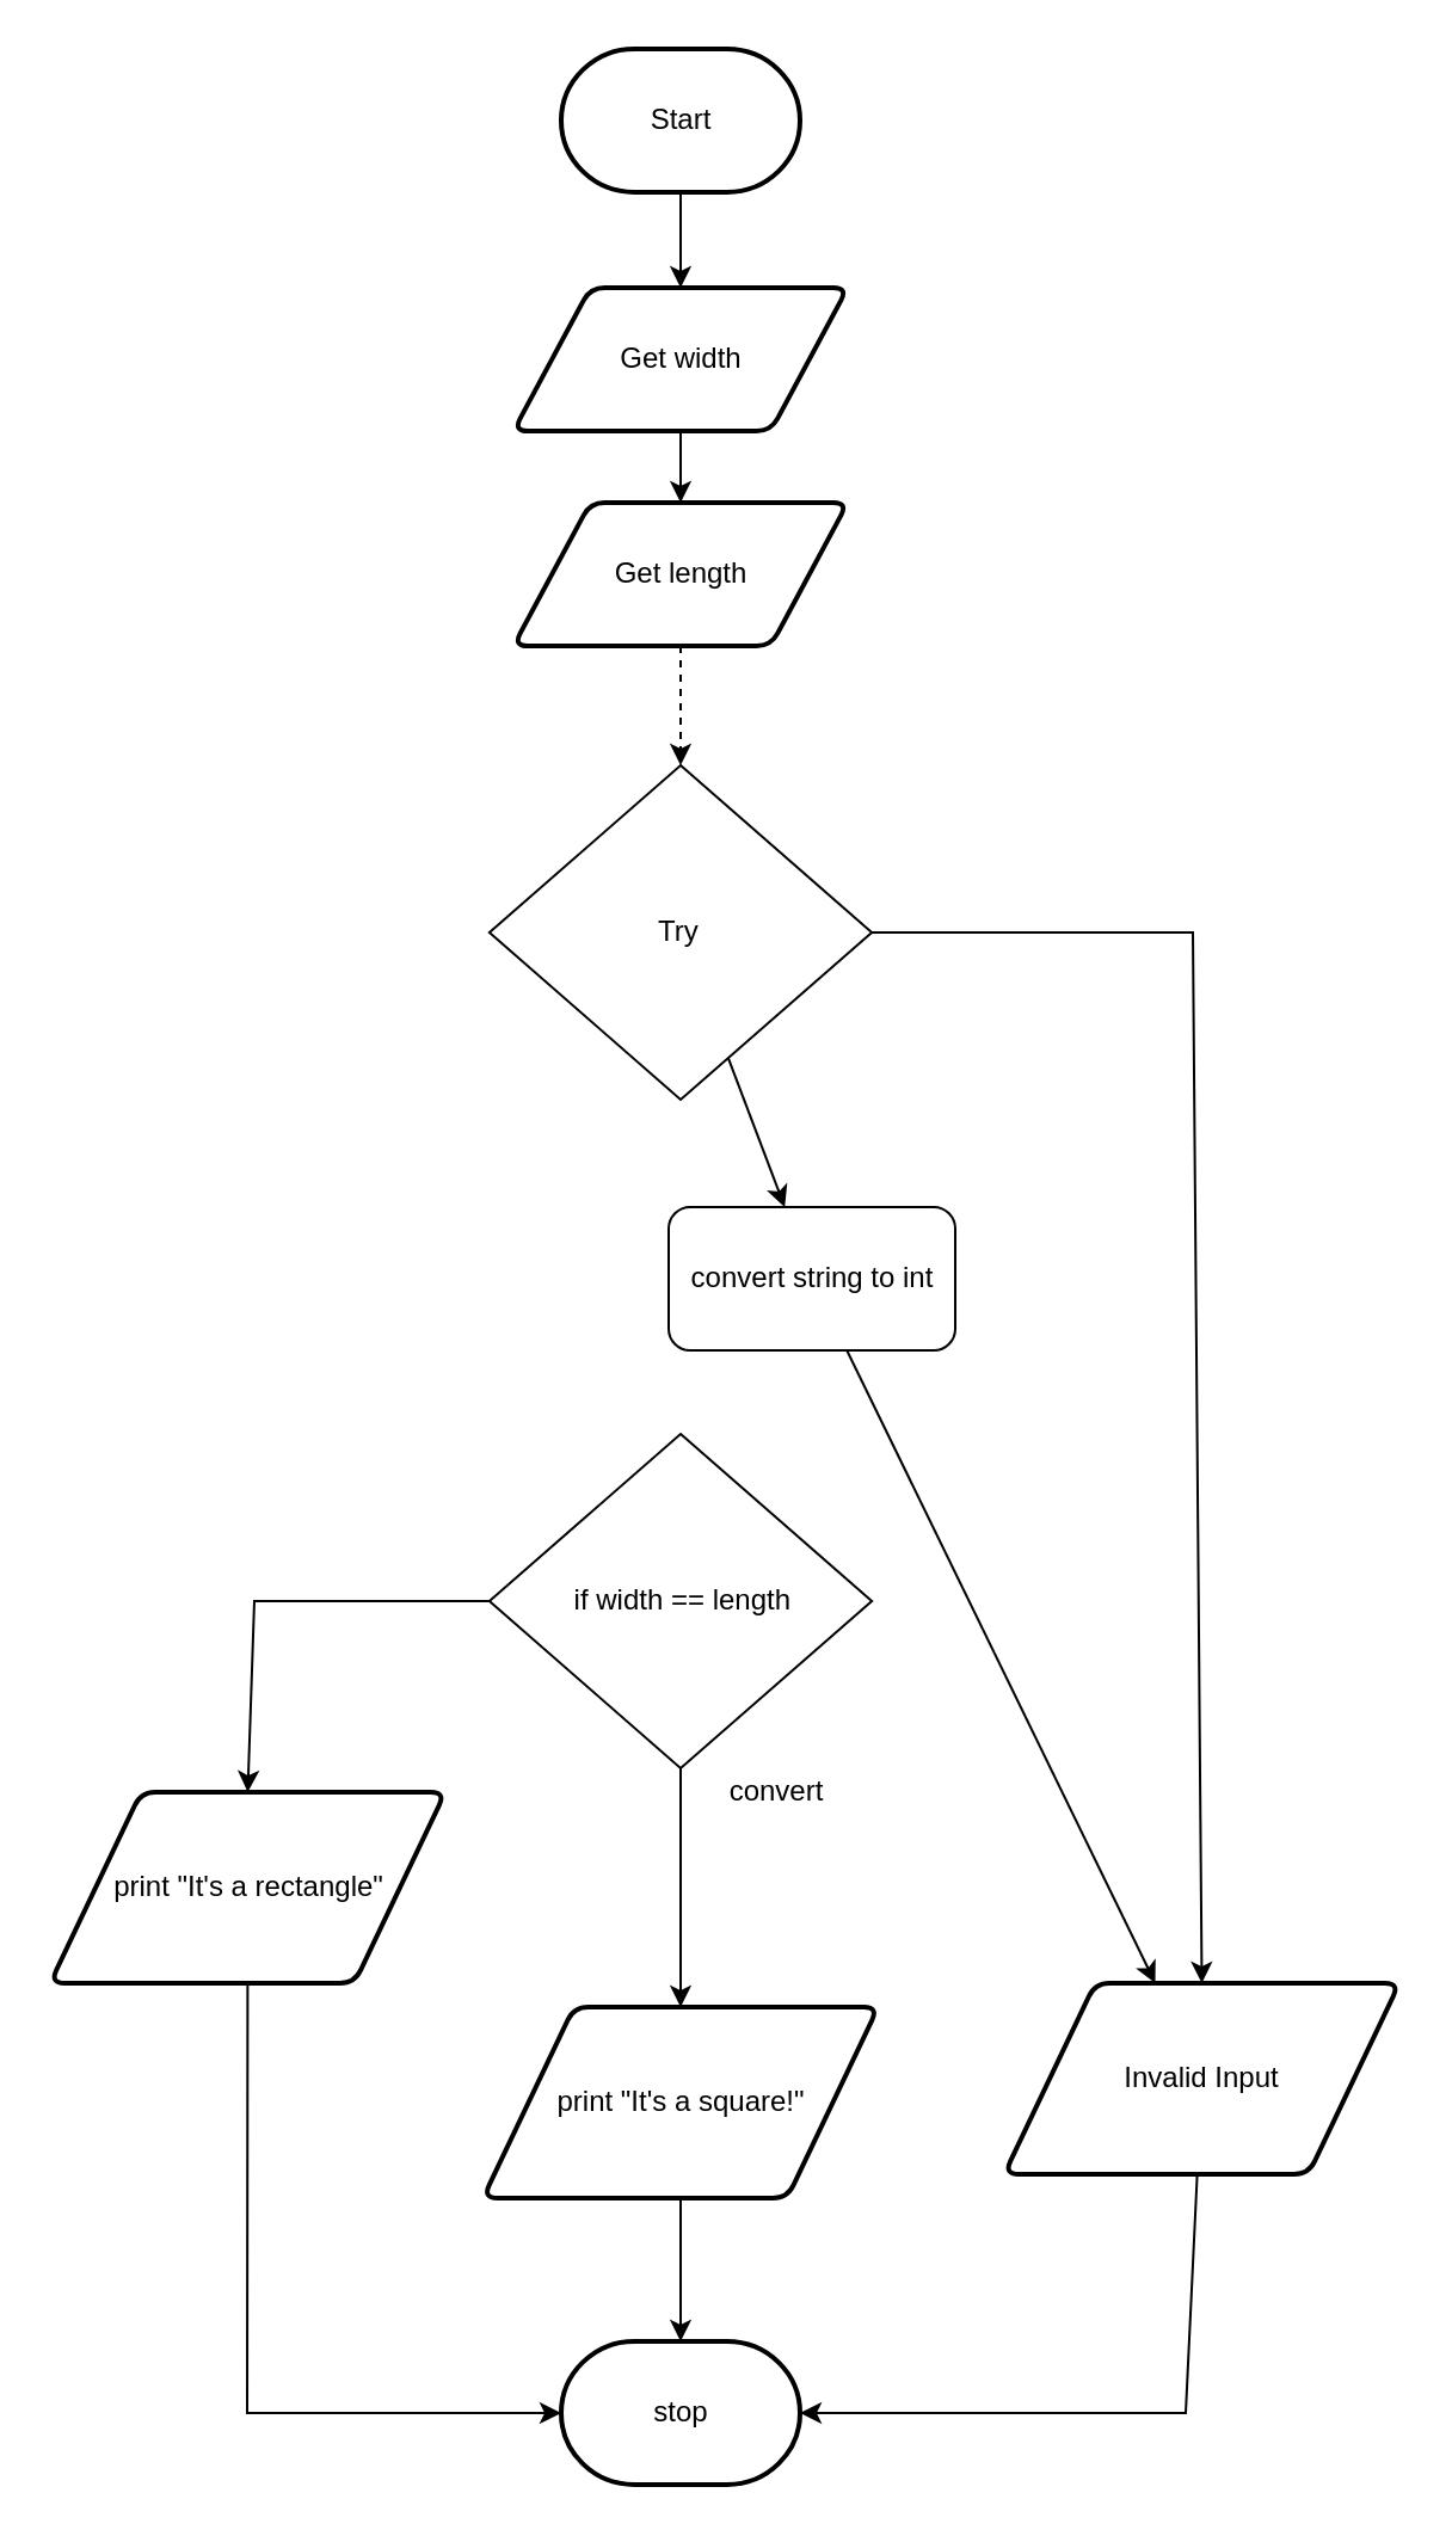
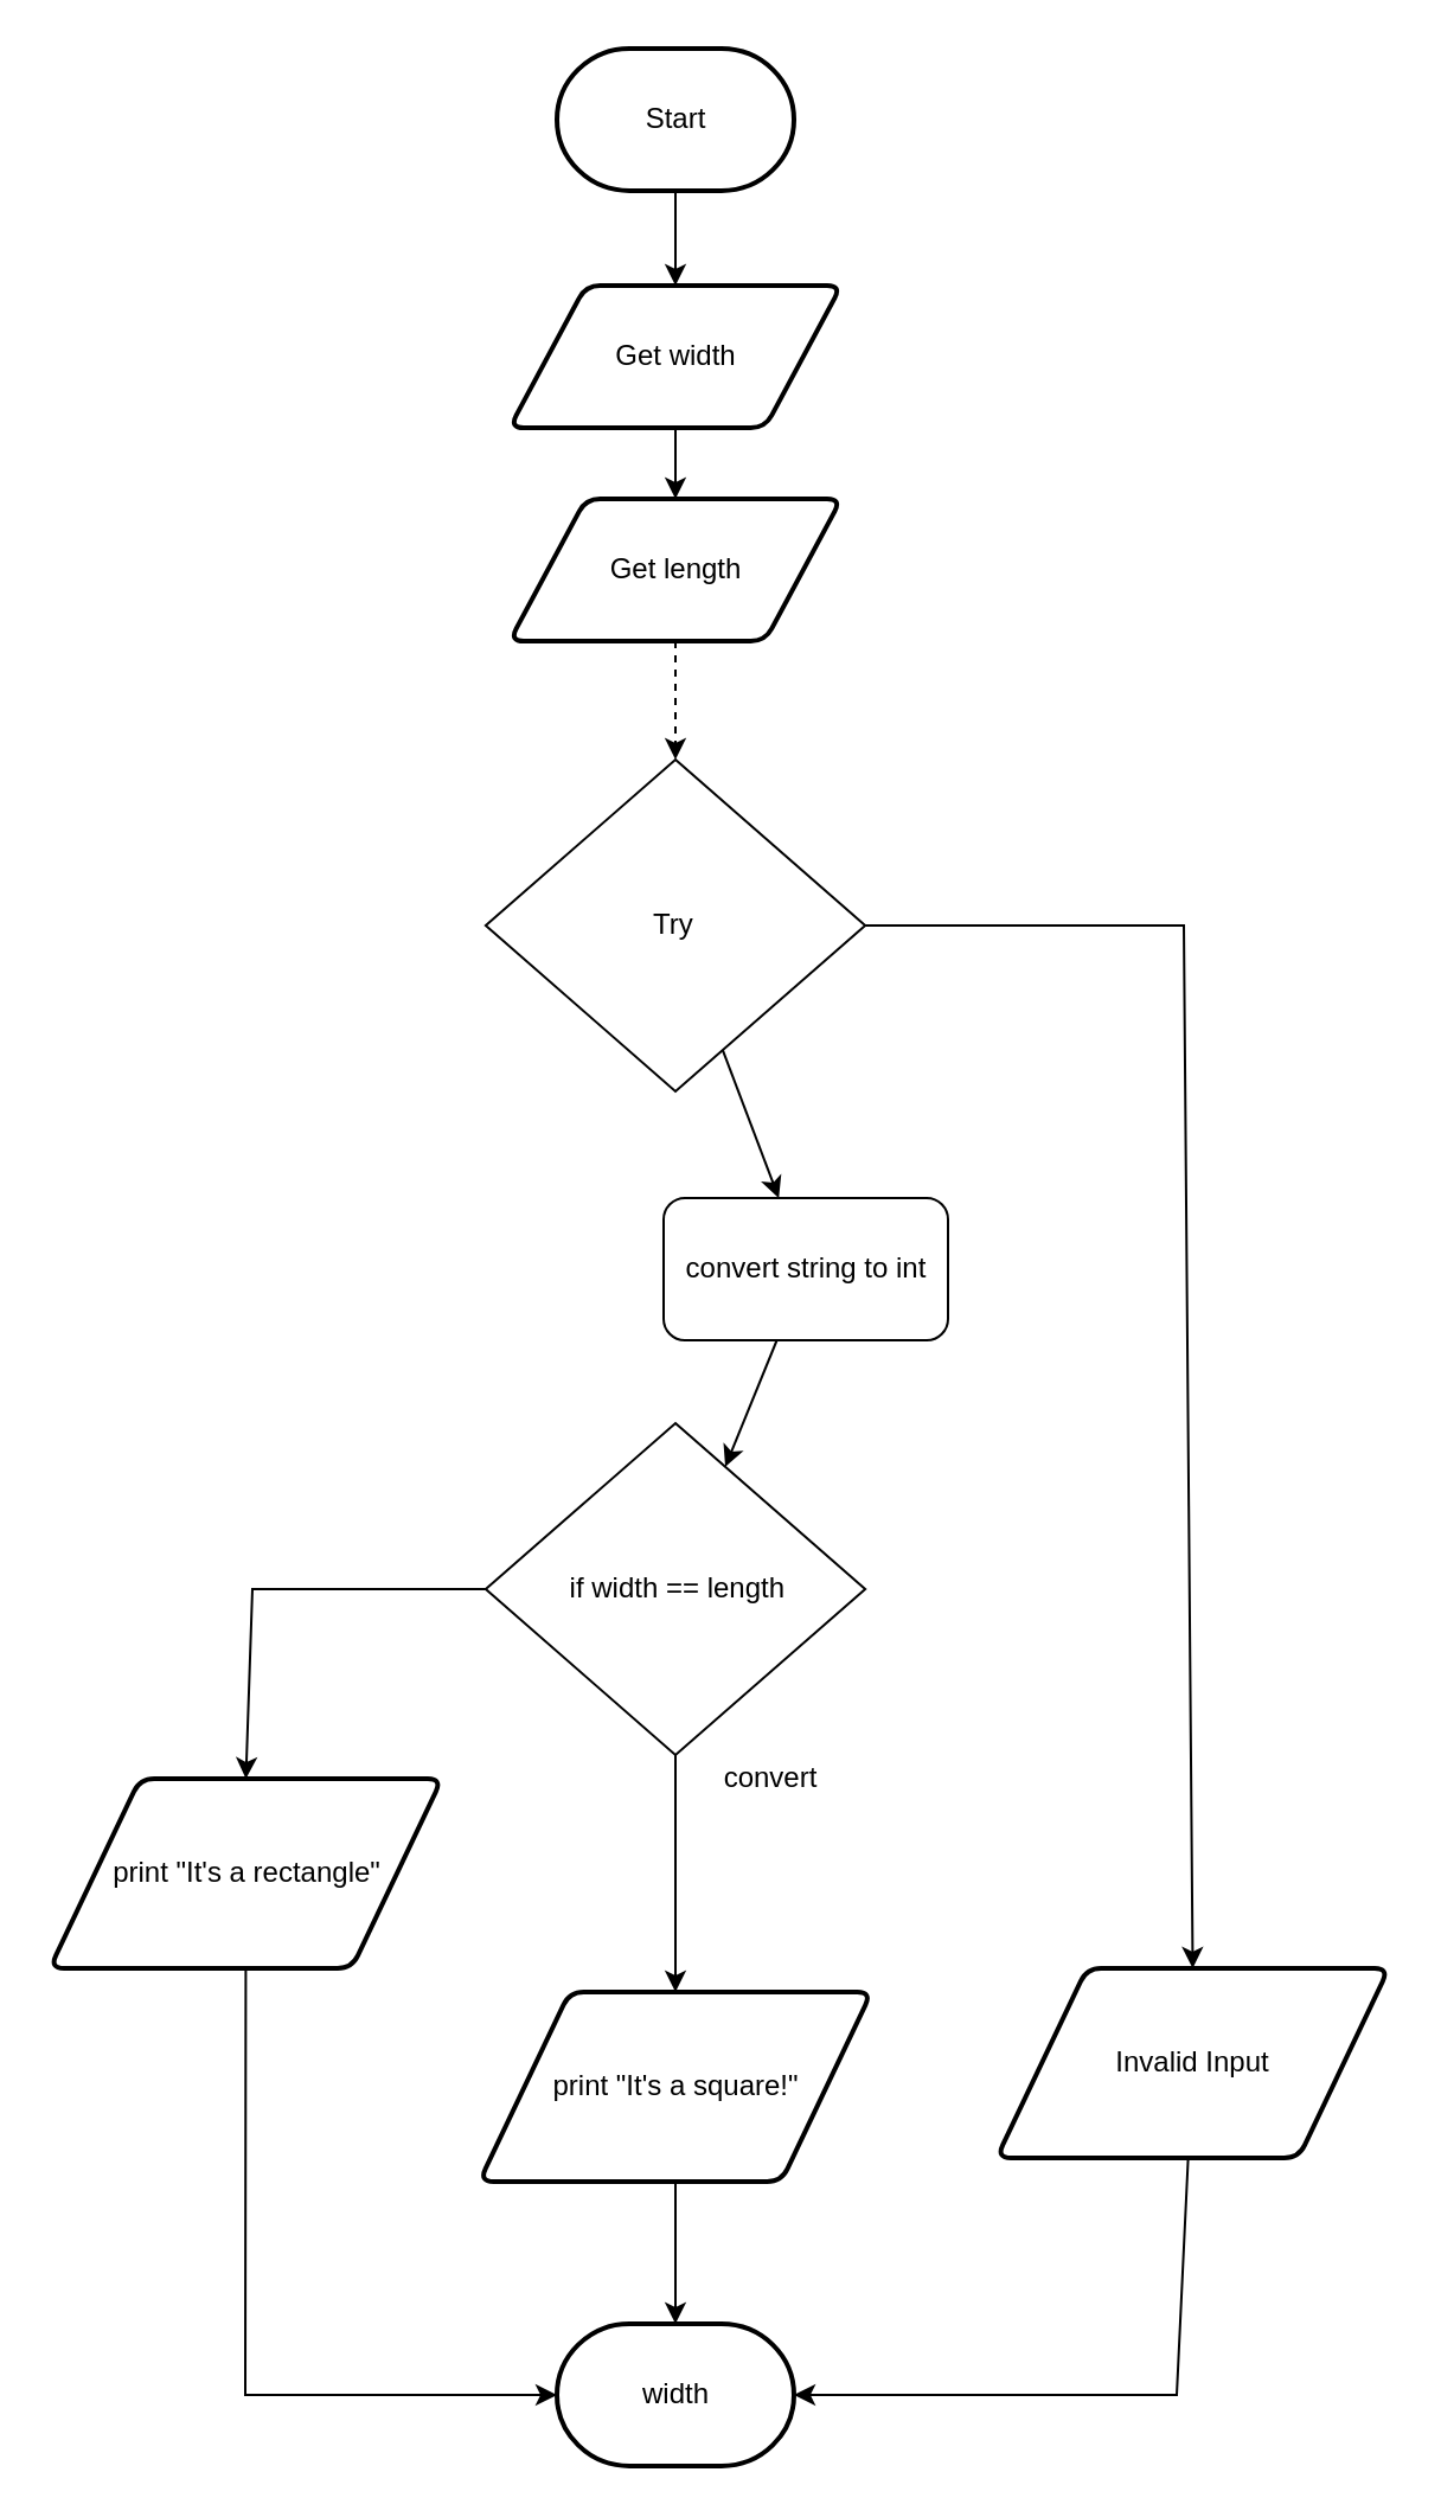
- <mxCell id="17" value="" style="edgeStyle=none;html=1;" parent="1" source="18" target="13" edge="1"><mxGeometry relative="1" as="geometry" /></mxCell>
+ <mxCell id="17" value="" style="edgeStyle=none;html=1;" parent="1" source="18" target="21" edge="1"><mxGeometry relative="1" as="geometry" /></mxCell>
- <mxCell id="8" value="stop" style="strokeWidth=2;html=1;shape=mxgraph.flowchart.terminator;whiteSpace=wrap;rounded=1;" parent="1" vertex="1"><mxGeometry x="234.5" y="980" width="100" height="60" as="geometry" /></mxCell>
+ <mxCell id="8" value="width" style="strokeWidth=2;html=1;shape=mxgraph.flowchart.terminator;whiteSpace=wrap;rounded=1;" parent="1" vertex="1"><mxGeometry x="234.5" y="980" width="100" height="60" as="geometry" /></mxCell>
